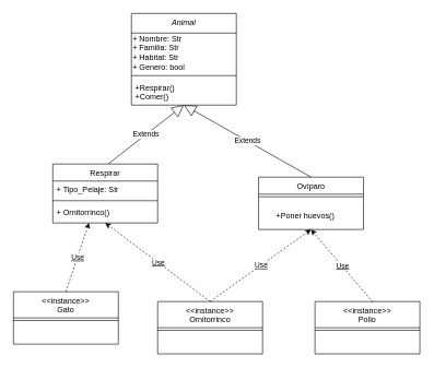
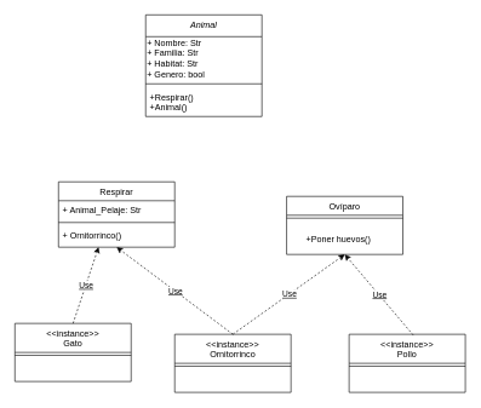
- <mxCell id="5" value="+Respirar()&#10;+Comer()" style="text;align=left;verticalAlign=top;spacingLeft=4;spacingRight=4;overflow=hidden;rotatable=0;points=[[0,0.5],[1,0.5]];portConstraint=eastwest;" parent="2" vertex="1"><mxGeometry y="100" width="160" height="40" as="geometry" /></mxCell>
+ <mxCell id="5" value="+Respirar()&#10;+Animal()" style="text;align=left;verticalAlign=top;spacingLeft=4;spacingRight=4;overflow=hidden;rotatable=0;points=[[0,0.5],[1,0.5]];portConstraint=eastwest;" parent="2" vertex="1"><mxGeometry y="100" width="160" height="40" as="geometry" /></mxCell>
- <mxCell id="12" value="Extends" style="endArrow=block;endSize=16;endFill=0;html=1;rounded=0;exitX=0.53;exitY=-0.005;exitDx=0;exitDy=0;entryX=0.5;entryY=1;entryDx=0;entryDy=0;exitPerimeter=0;" edge="1" parent="1" source="6" target="2"><mxGeometry width="160" relative="1" as="geometry"><mxPoint x="110" y="258.4" as="sourcePoint" /><mxPoint x="286.8" y="160" as="targetPoint" /></mxGeometry></mxCell>
- <mxCell id="13" value="Extends" style="endArrow=block;endSize=16;endFill=0;html=1;rounded=0;exitX=0.5;exitY=0;exitDx=0;exitDy=0;entryX=0.5;entryY=1;entryDx=0;entryDy=0;" edge="1" parent="1" source="10" target="2"><mxGeometry width="160" relative="1" as="geometry"><mxPoint x="184.8" y="259.31" as="sourcePoint" /><mxPoint x="296.8" y="170" as="targetPoint" /></mxGeometry></mxCell>
- <mxCell id="7" value="+ Tipo_Pelaje: Str" style="text;align=left;verticalAlign=top;spacingLeft=4;spacingRight=4;overflow=hidden;rotatable=0;points=[[0,0.5],[1,0.5]];portConstraint=eastwest;" parent="6" vertex="1"><mxGeometry y="26" width="160" height="26" as="geometry" /></mxCell>
+ <mxCell id="7" value="+ Animal_Pelaje: Str" style="text;align=left;verticalAlign=top;spacingLeft=4;spacingRight=4;overflow=hidden;rotatable=0;points=[[0,0.5],[1,0.5]];portConstraint=eastwest;" parent="6" vertex="1"><mxGeometry y="26" width="160" height="26" as="geometry" /></mxCell>
